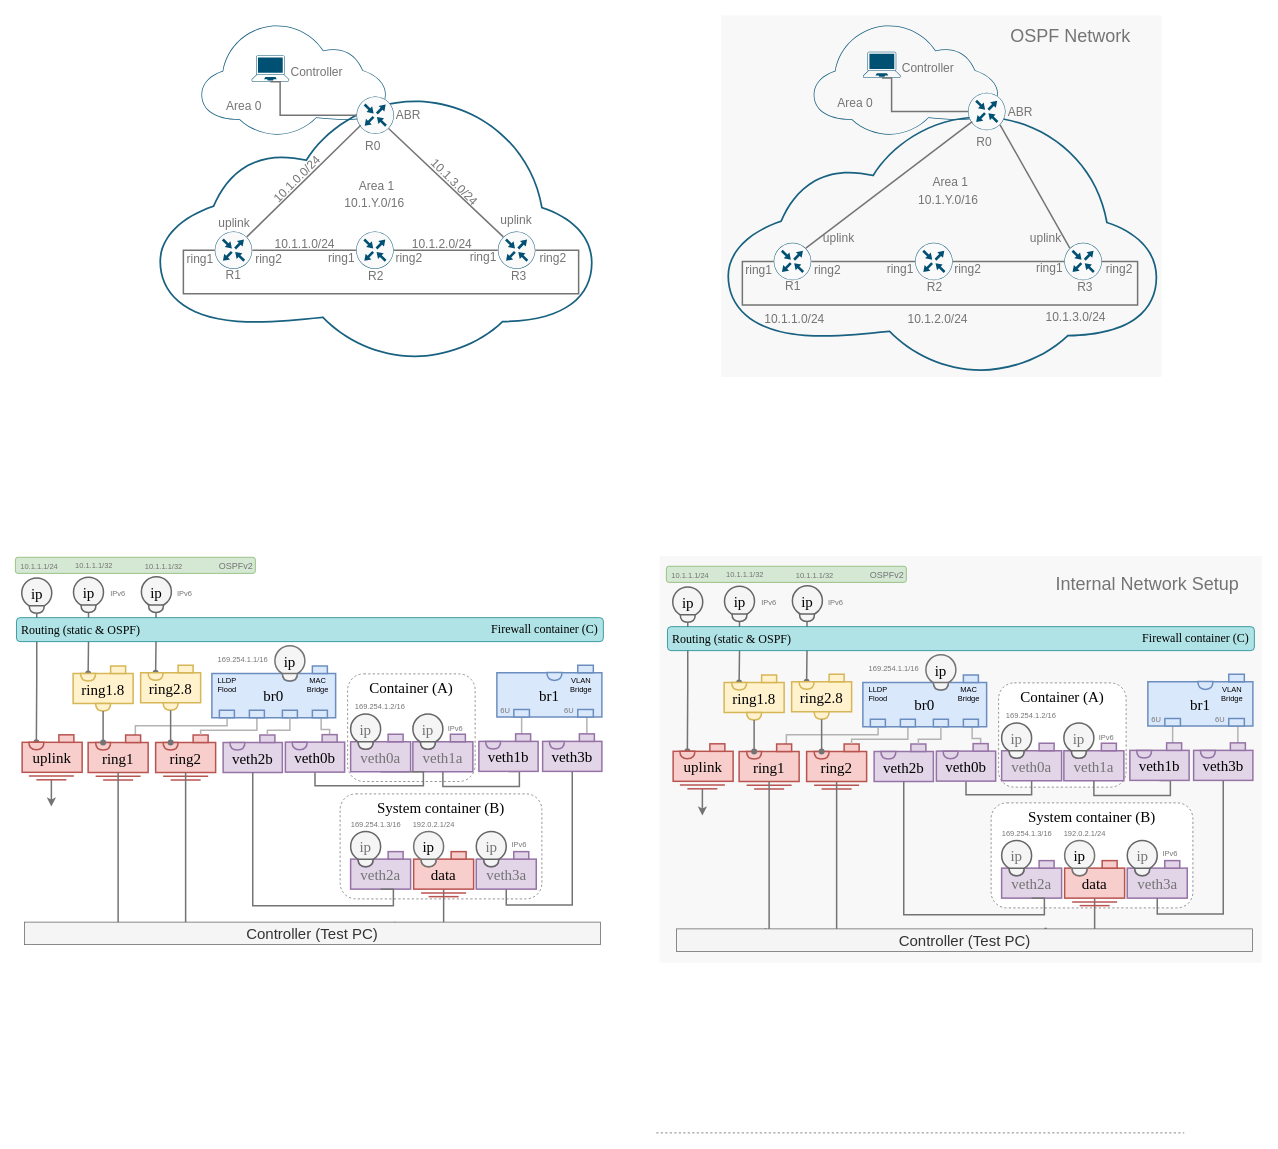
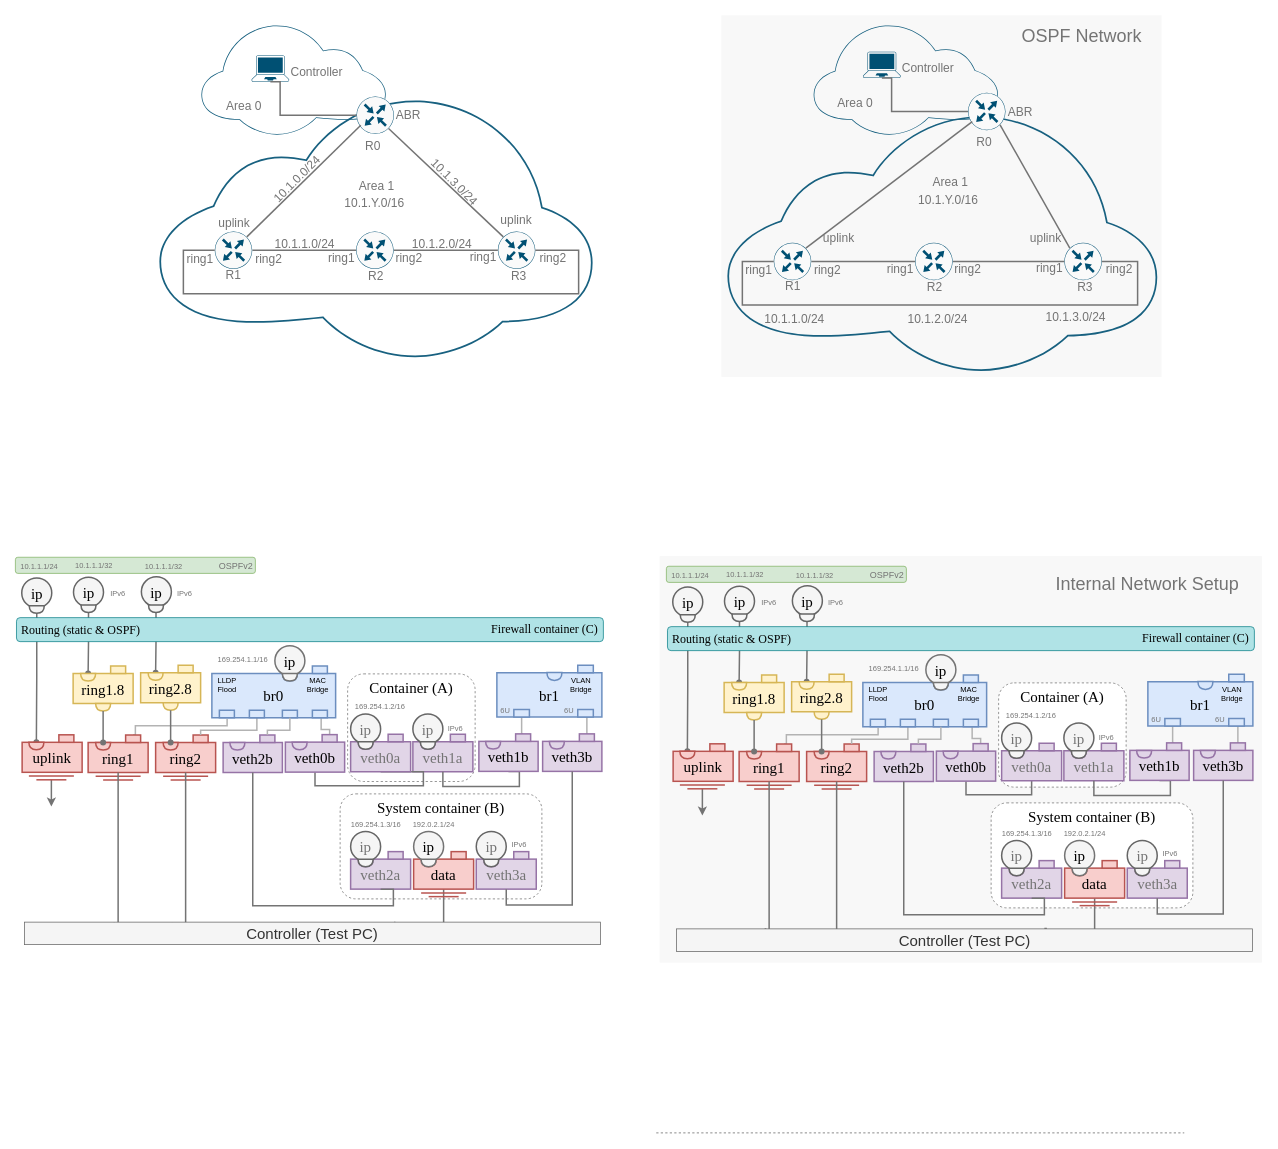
- <mxCell id="151" value="OSPF Network" style="text;html=1;align=center;verticalAlign=middle;whiteSpace=wrap;rounded=0;fontColor=#747474;fontSize=24;" vertex="1" parent="1"><mxGeometry x="1342.33" y="32.59" width="170" height="30" as="geometry" /></mxCell>
+ <mxCell id="151" value="OSPF Network" style="text;html=1;align=center;verticalAlign=middle;whiteSpace=wrap;rounded=0;fontColor=#747474;fontSize=24;" vertex="1" parent="1"><mxGeometry x="1357.33" y="32.59" width="170" height="30" as="geometry" /></mxCell>
